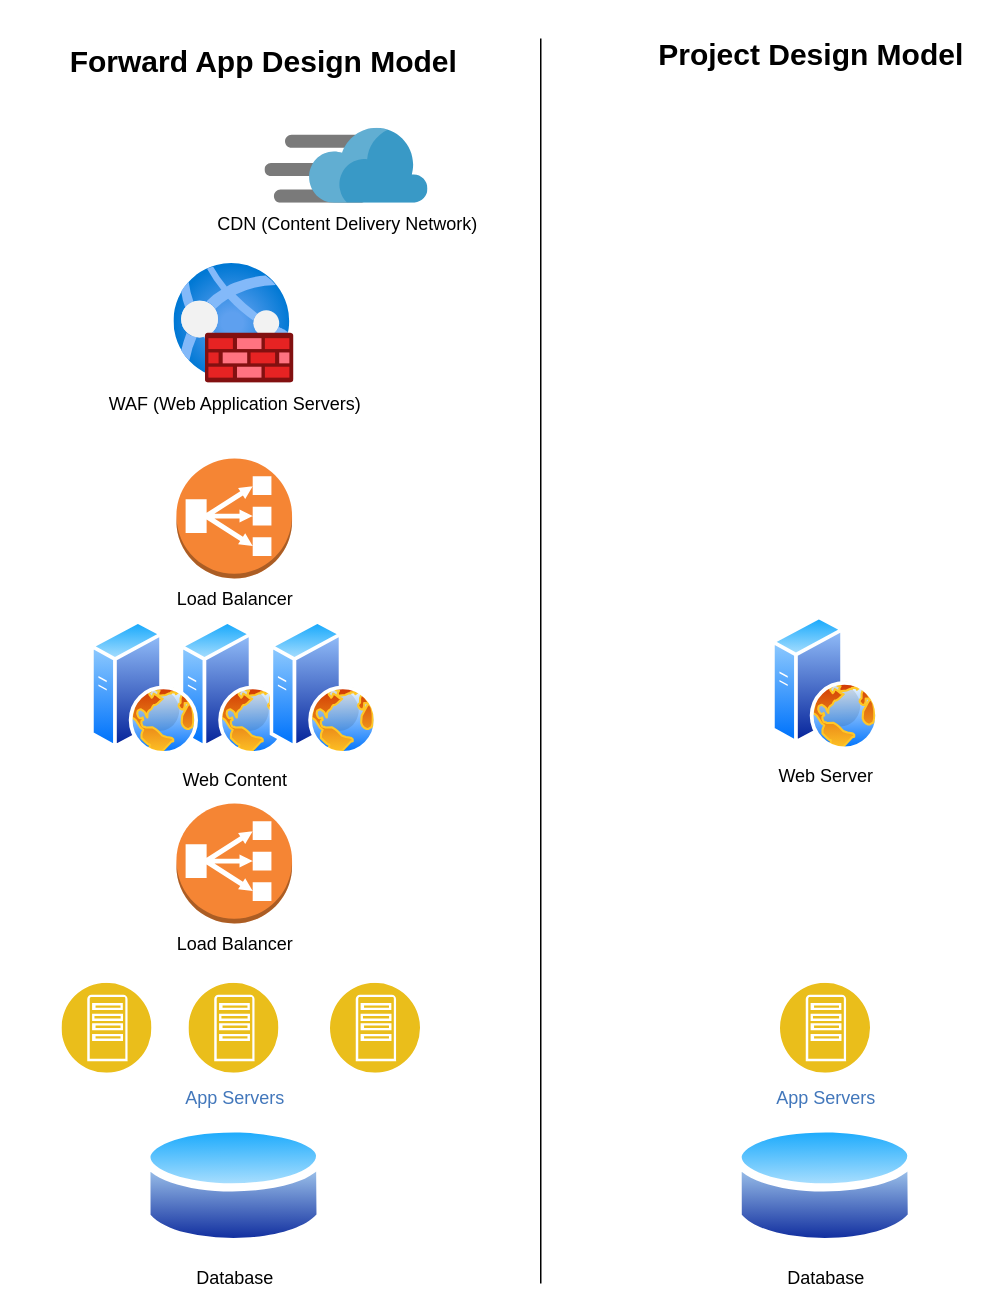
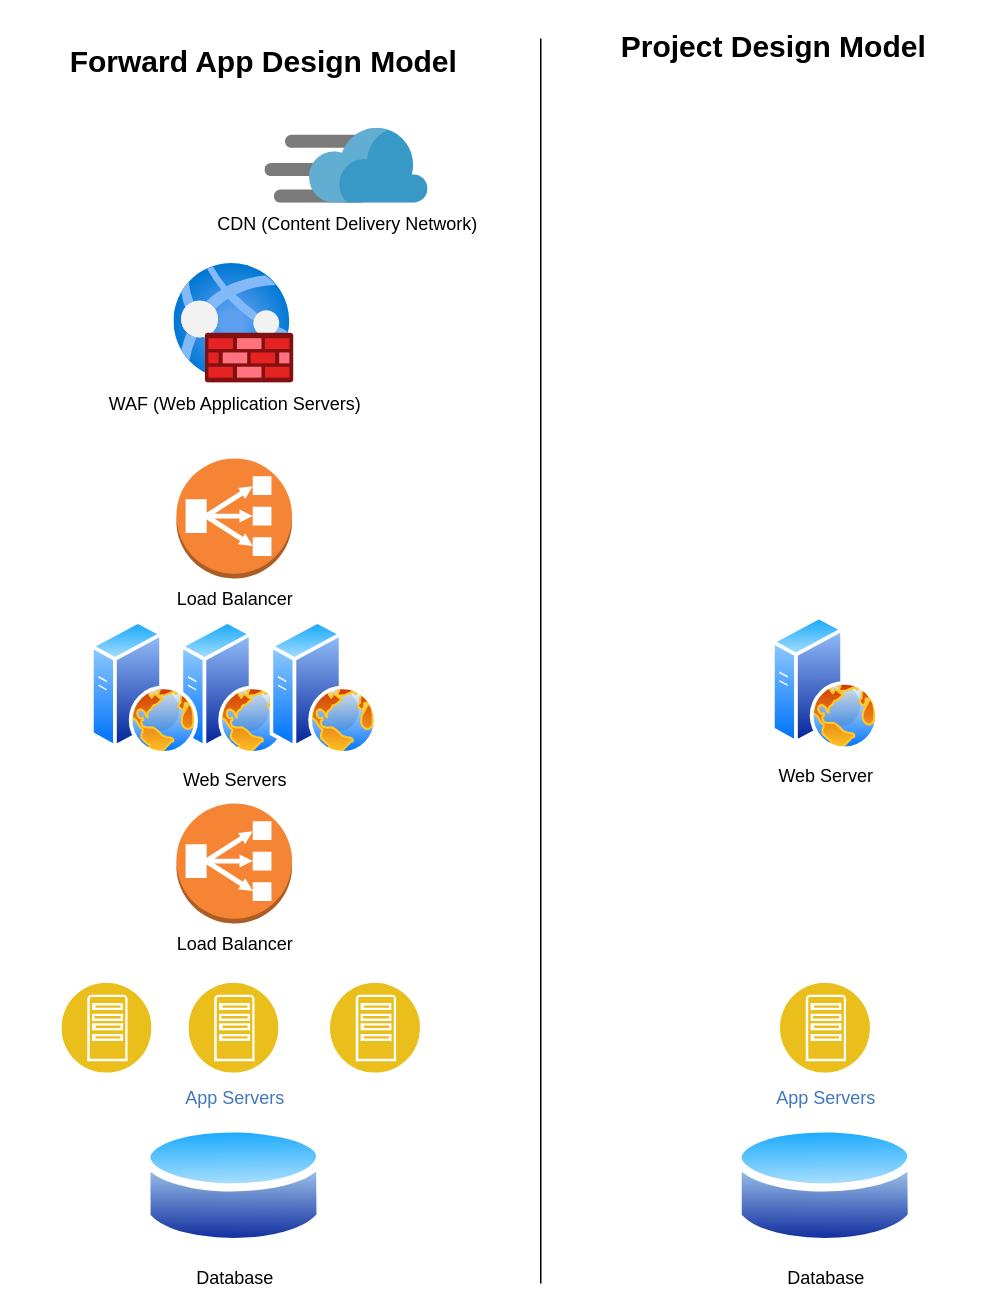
- <mxCell id="18" value="Project Design Model" style="text;html=1;align=center;verticalAlign=middle;resizable=0;points=[];autosize=1;fontSize=20;fontStyle=1" vertex="1" parent="1"><mxGeometry x="430" y="20" width="220" height="30" as="geometry" /></mxCell>
+ <mxCell id="18" value="Project Design Model" style="text;html=1;align=center;verticalAlign=middle;resizable=0;points=[];autosize=1;fontSize=20;fontStyle=1" vertex="1" parent="1"><mxGeometry x="405" y="15" width="220" height="30" as="geometry" /></mxCell>
- <mxCell id="5" value="Web Content" style="aspect=fixed;perimeter=ellipsePerimeter;html=1;align=center;shadow=0;dashed=0;spacingTop=3;image;image=img/lib/active_directory/web_server.svg;" vertex="1" parent="1"><mxGeometry x="119.65" y="413" width="72" height="90" as="geometry" /></mxCell>
+ <mxCell id="5" value="Web Servers" style="aspect=fixed;perimeter=ellipsePerimeter;html=1;align=center;shadow=0;dashed=0;spacingTop=3;image;image=img/lib/active_directory/web_server.svg;" vertex="1" parent="1"><mxGeometry x="119.65" y="413" width="72" height="90" as="geometry" /></mxCell>
